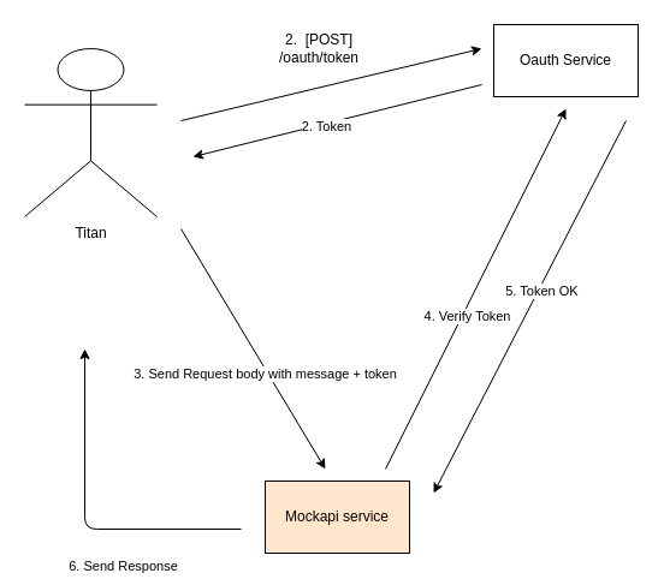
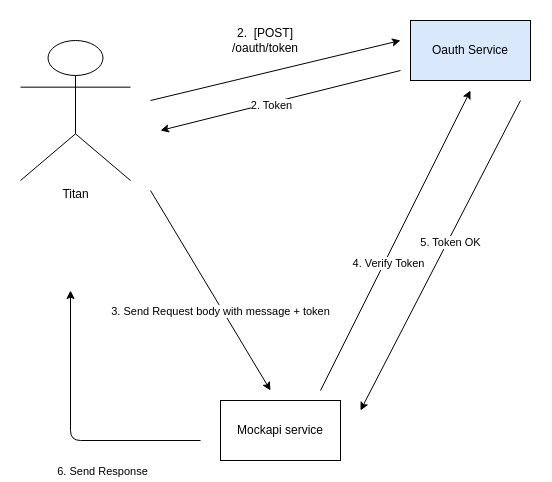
- <mxCell id="3" value="Oauth Service" style="rounded=0;whiteSpace=wrap;html=1;" vertex="1" parent="1"><mxGeometry x="410" y="20" width="120" height="60" as="geometry" /></mxCell>
+ <mxCell id="3" value="Oauth Service" style="rounded=0;whiteSpace=wrap;html=1;fillColor=#dae8fc;" vertex="1" parent="1"><mxGeometry x="410" y="20" width="120" height="60" as="geometry" /></mxCell>
- <mxCell id="8" value="Mockapi service" style="rounded=0;whiteSpace=wrap;html=1;fillColor=#ffe6cc;" vertex="1" parent="1"><mxGeometry x="220" y="400" width="120" height="60" as="geometry" /></mxCell>
+ <mxCell id="8" value="Mockapi service" style="rounded=0;whiteSpace=wrap;html=1;" vertex="1" parent="1"><mxGeometry x="220" y="400" width="120" height="60" as="geometry" /></mxCell>
